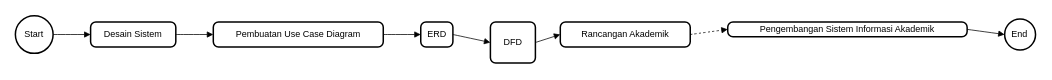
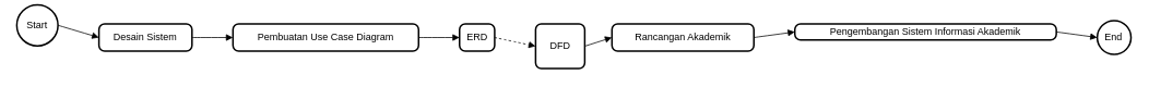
- <mxCell id="15" value="" style="curved=1;startArrow=none;endArrow=block;exitX=1;exitY=0.5;entryX=0;entryY=0.5;dashed=1;" edge="1" parent="1" source="7" target="8"><mxGeometry relative="1" as="geometry"><Array as="points" /></mxGeometry></mxCell>
+ <mxCell id="15" value="" style="curved=1;startArrow=none;endArrow=block;exitX=1;exitY=0.5;entryX=0;entryY=0.5;" edge="1" parent="1" source="7" target="8"><mxGeometry relative="1" as="geometry"><Array as="points" /></mxGeometry></mxCell>
- <mxCell id="2" value="Start" style="ellipse;aspect=fixed;strokeWidth=2;whiteSpace=wrap;" vertex="1" parent="1"><mxGeometry width="50.331" height="50.331" as="geometry" x="20" y="20" /></mxCell>
+ <mxCell id="2" value="Start" style="ellipse;aspect=fixed;strokeWidth=2;whiteSpace=wrap;" vertex="1" parent="1"><mxGeometry x="20" y="5" width="50.331" height="50.331" as="geometry" /></mxCell>
- <mxCell id="13" value="" style="curved=1;startArrow=none;endArrow=block;exitX=1;exitY=0.5;entryX=0;entryY=0.5;" edge="1" parent="1" source="5" target="6"><mxGeometry relative="1" as="geometry"><Array as="points" /></mxGeometry></mxCell>
+ <mxCell id="13" value="" style="curved=1;startArrow=none;endArrow=block;exitX=1;exitY=0.5;entryX=0;entryY=0.5;dashed=1;" edge="1" parent="1" source="5" target="6"><mxGeometry relative="1" as="geometry"><Array as="points" /></mxGeometry></mxCell>
